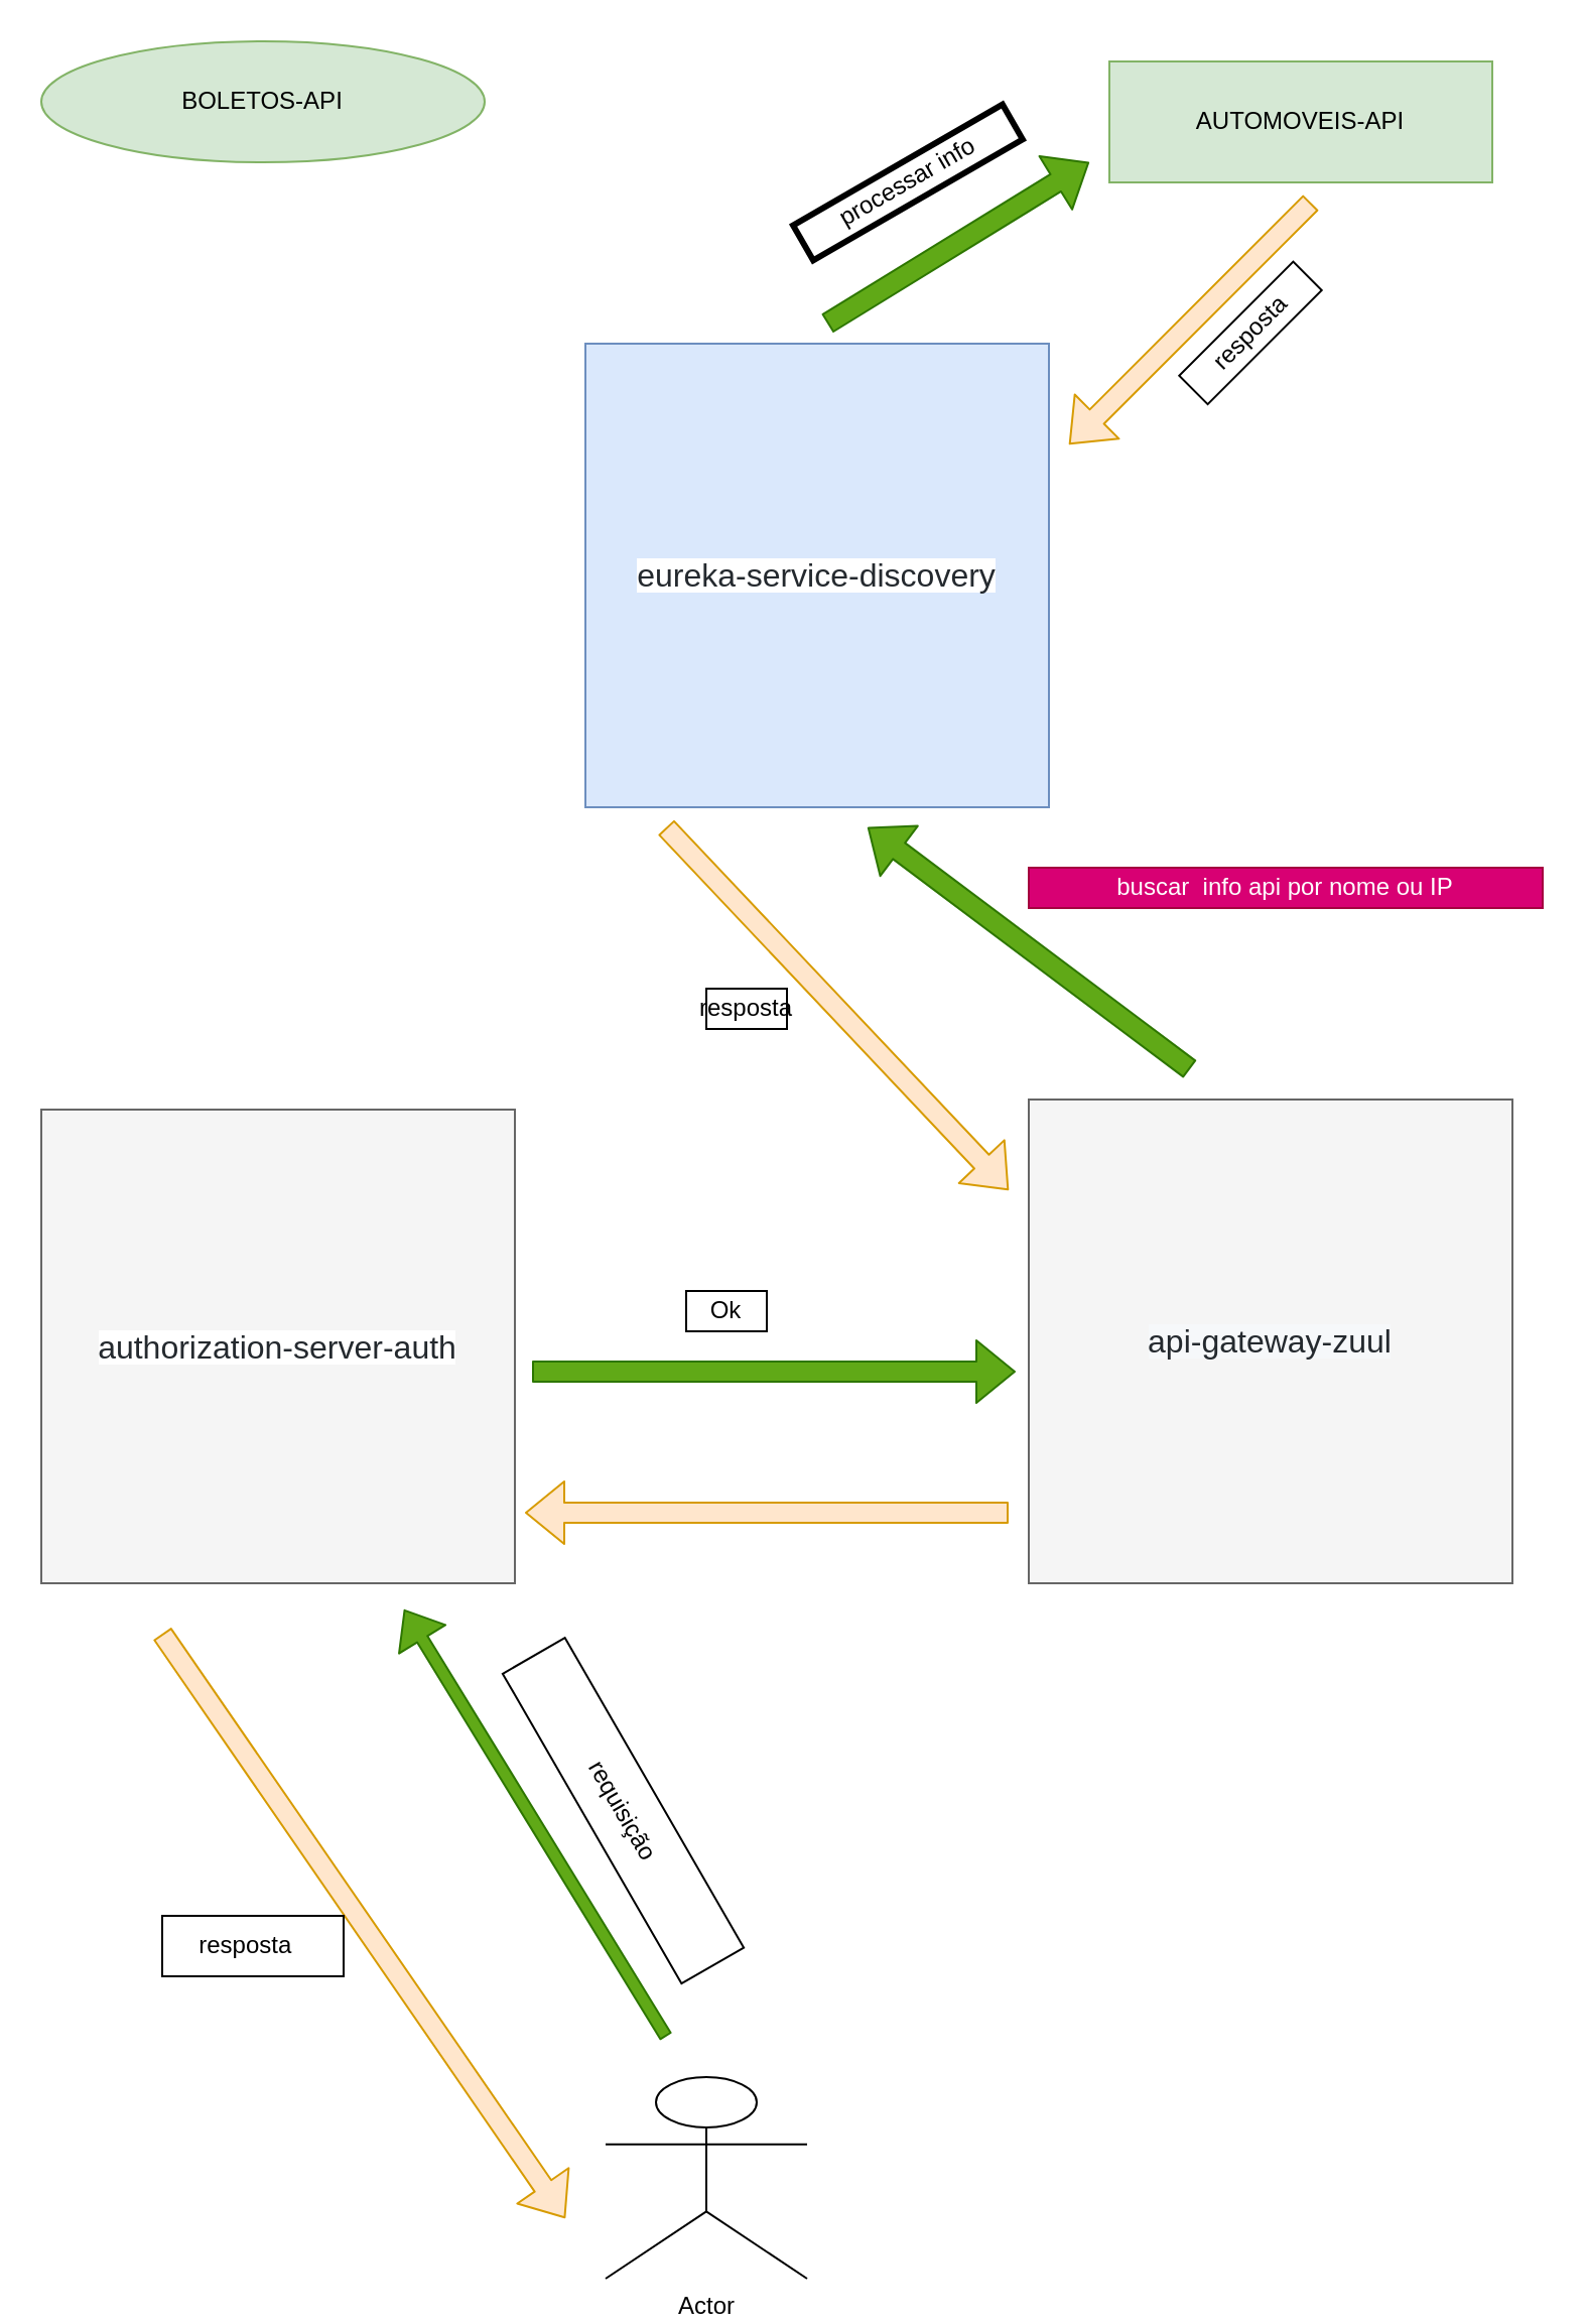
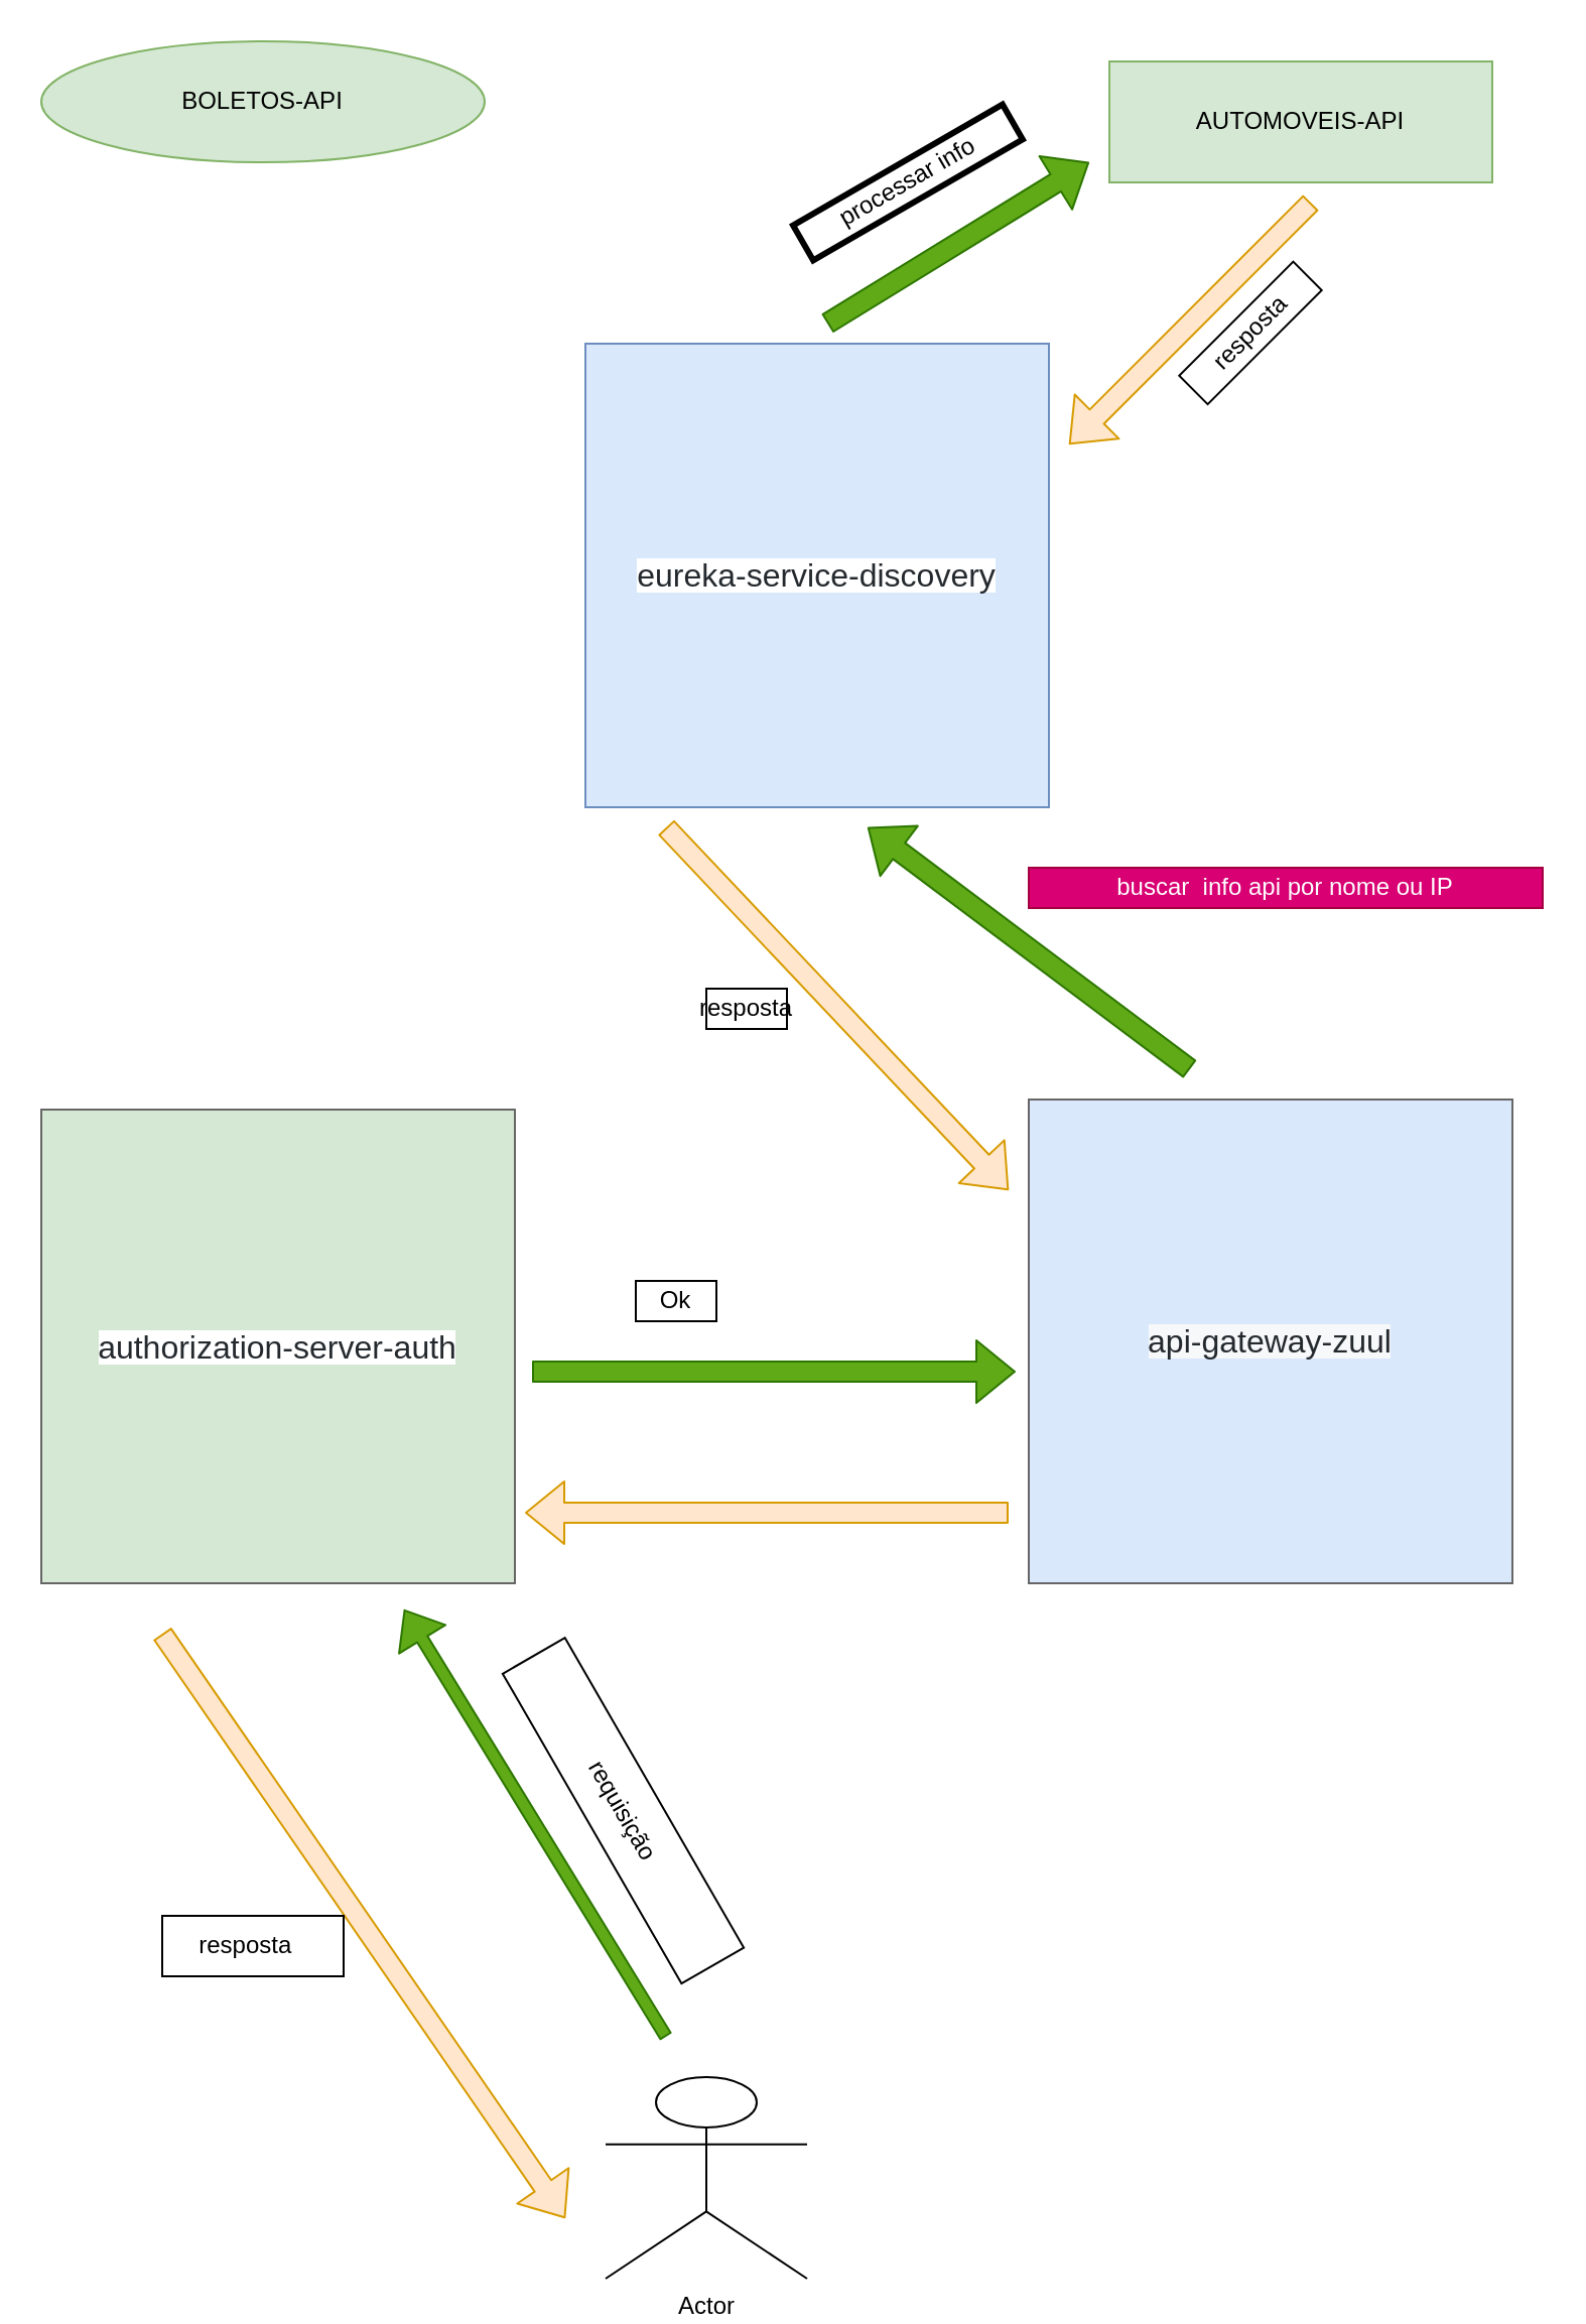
- <mxCell id="11" value="Ok&lt;br&gt;" style="text;html=1;fillColor=none;align=center;verticalAlign=middle;whiteSpace=wrap;rounded=0;strokeColor=#000000;" vertex="1" parent="1"><mxGeometry x="340" y="640" width="40" height="20" as="geometry" /></mxCell>
+ <mxCell id="11" value="Ok&lt;br&gt;" style="text;html=1;fillColor=none;align=center;verticalAlign=middle;whiteSpace=wrap;rounded=0;strokeColor=#000000;" vertex="1" parent="1"><mxGeometry x="315" y="635" width="40" height="20" as="geometry" /></mxCell>
- <mxCell id="3" value="&lt;span style=&quot;color: rgb(36 , 41 , 46) ; font-family: , &amp;#34;blinkmacsystemfont&amp;#34; , &amp;#34;segoe ui&amp;#34; , &amp;#34;helvetica&amp;#34; , &amp;#34;arial&amp;#34; , sans-serif , &amp;#34;apple color emoji&amp;#34; , &amp;#34;segoe ui emoji&amp;#34; ; font-size: 16px ; background-color: rgb(246 , 248 , 250)&quot;&gt;api-gateway-zuul&lt;/span&gt;" style="whiteSpace=wrap;html=1;aspect=fixed;fillColor=#f5f5f5;strokeColor=#666666;fontColor=#333333;" vertex="1" parent="1"><mxGeometry x="510" y="545" width="240" height="240" as="geometry" /></mxCell>
+ <mxCell id="3" value="&lt;span style=&quot;color: rgb(36 , 41 , 46) ; font-family: , &amp;#34;blinkmacsystemfont&amp;#34; , &amp;#34;segoe ui&amp;#34; , &amp;#34;helvetica&amp;#34; , &amp;#34;arial&amp;#34; , sans-serif , &amp;#34;apple color emoji&amp;#34; , &amp;#34;segoe ui emoji&amp;#34; ; font-size: 16px ; background-color: rgb(246 , 248 , 250)&quot;&gt;api-gateway-zuul&lt;/span&gt;" style="whiteSpace=wrap;html=1;aspect=fixed;fillColor=#dae8fc;strokeColor=#666666;fontColor=#333333;" vertex="1" parent="1"><mxGeometry x="510" y="545" width="240" height="240" as="geometry" /></mxCell>
- <mxCell id="4" value="&lt;span style=&quot;color: rgb(36 , 41 , 46) ; font-family: , &amp;#34;blinkmacsystemfont&amp;#34; , &amp;#34;segoe ui&amp;#34; , &amp;#34;helvetica&amp;#34; , &amp;#34;arial&amp;#34; , sans-serif , &amp;#34;apple color emoji&amp;#34; , &amp;#34;segoe ui emoji&amp;#34; ; font-size: 16px ; background-color: rgb(255 , 255 , 255)&quot;&gt;authorization-server-auth&lt;/span&gt;" style="whiteSpace=wrap;html=1;aspect=fixed;fillColor=#f5f5f5;strokeColor=#666666;fontColor=#333333;" vertex="1" parent="1"><mxGeometry x="20" y="550" width="235" height="235" as="geometry" /></mxCell>
+ <mxCell id="4" value="&lt;span style=&quot;color: rgb(36 , 41 , 46) ; font-family: , &amp;#34;blinkmacsystemfont&amp;#34; , &amp;#34;segoe ui&amp;#34; , &amp;#34;helvetica&amp;#34; , &amp;#34;arial&amp;#34; , sans-serif , &amp;#34;apple color emoji&amp;#34; , &amp;#34;segoe ui emoji&amp;#34; ; font-size: 16px ; background-color: rgb(255 , 255 , 255)&quot;&gt;authorization-server-auth&lt;/span&gt;" style="whiteSpace=wrap;html=1;aspect=fixed;fillColor=#d5e8d4;strokeColor=#666666;fontColor=#333333;" vertex="1" parent="1"><mxGeometry x="20" y="550" width="235" height="235" as="geometry" /></mxCell>
